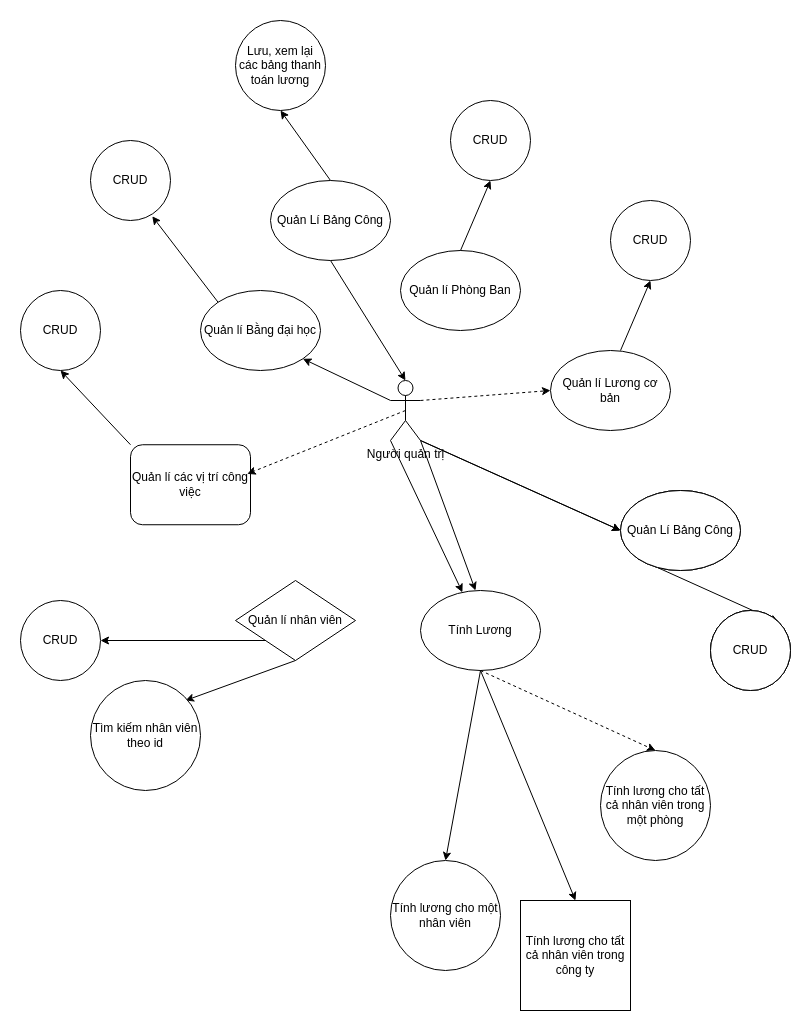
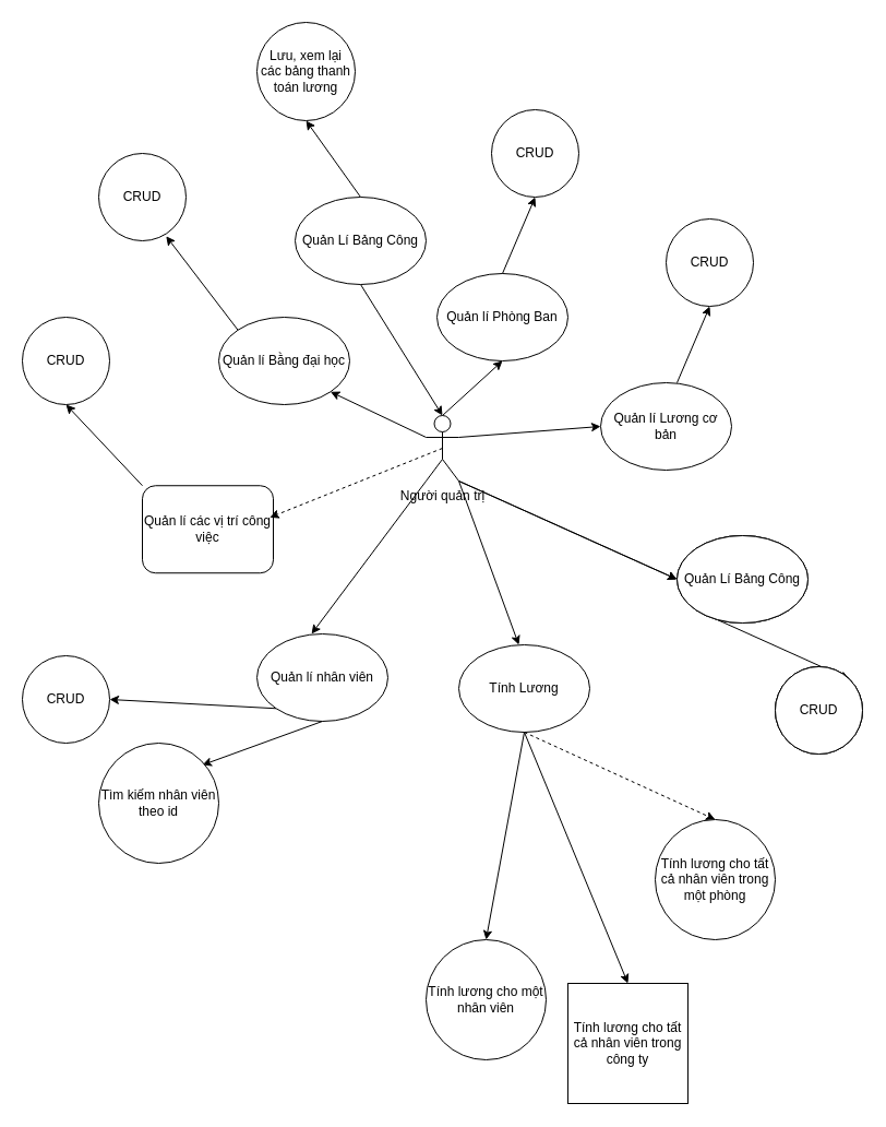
+ <mxCell id="8" value="" style="endArrow=classic;html=1;rounded=0;entryX=0.5;entryY=1;entryDx=0;entryDy=0;exitX=0.5;exitY=0;exitDx=0;exitDy=0;exitPerimeter=0;" edge="1" parent="1" source="2" target="6"><mxGeometry width="50" height="50" relative="1" as="geometry"><mxPoint x="380" y="500" as="sourcePoint" /><mxPoint x="430" y="450" as="targetPoint" /></mxGeometry></mxCell>
- <mxCell id="12" value="" style="endArrow=classic;html=1;rounded=0;entryX=0;entryY=0.5;entryDx=0;entryDy=0;exitX=1;exitY=0.333;exitDx=0;exitDy=0;exitPerimeter=0;dashed=1;" edge="1" parent="1" source="2" target="11"><mxGeometry width="50" height="50" relative="1" as="geometry"><mxPoint x="420" y="390" as="sourcePoint" /><mxPoint x="470" y="340" as="targetPoint" /><Array as="points" /></mxGeometry></mxCell>
+ <mxCell id="12" value="" style="endArrow=classic;html=1;rounded=0;entryX=0;entryY=0.5;entryDx=0;entryDy=0;exitX=1;exitY=0.333;exitDx=0;exitDy=0;exitPerimeter=0;" edge="1" parent="1" source="2" target="11"><mxGeometry width="50" height="50" relative="1" as="geometry"><mxPoint x="420" y="390" as="sourcePoint" /><mxPoint x="470" y="340" as="targetPoint" /><Array as="points" /></mxGeometry></mxCell>
- <mxCell id="34" value="" style="endArrow=classic;html=1;rounded=0;exitX=0;exitY=1;exitDx=0;exitDy=0;exitPerimeter=0;" edge="1" parent="1" source="2" target="39"><mxGeometry width="50" height="50" relative="1" as="geometry"><mxPoint x="390" y="660" as="sourcePoint" /><mxPoint x="285" y="580" as="targetPoint" /></mxGeometry></mxCell>
+ <mxCell id="34" value="" style="endArrow=classic;html=1;rounded=0;exitX=0;exitY=1;exitDx=0;exitDy=0;exitPerimeter=0;entryX=0.417;entryY=0;entryDx=0;entryDy=0;entryPerimeter=0;" edge="1" parent="1" source="2" target="35"><mxGeometry width="50" height="50" relative="1" as="geometry"><mxPoint x="390" y="660" as="sourcePoint" /><mxPoint x="285" y="580" as="targetPoint" /></mxGeometry></mxCell>
- <mxCell id="35" value="Quản lí nhân viên" style="rhombus;whiteSpace=wrap;html=1;" vertex="1" parent="1"><mxGeometry x="235" y="580" width="120" height="80" as="geometry" /></mxCell>
+ <mxCell id="35" value="Quản lí nhân viên" style="ellipse;whiteSpace=wrap;html=1;" vertex="1" parent="1"><mxGeometry x="235" y="580" width="120" height="80" as="geometry" /></mxCell>
